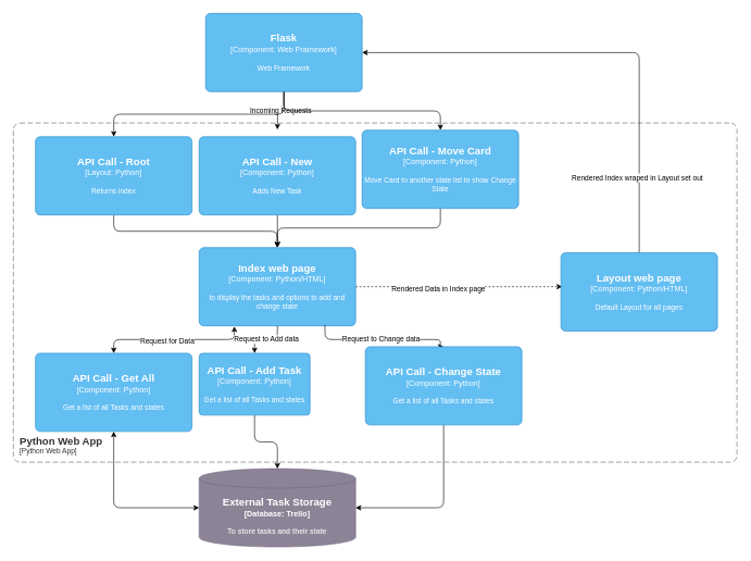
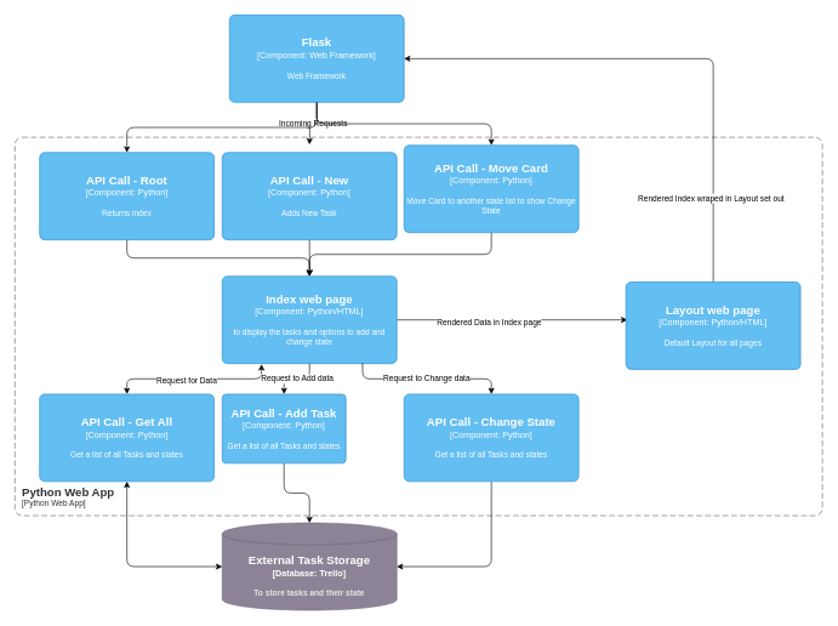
- <mxCell id="25" value="&lt;font style=&quot;font-size: 16px&quot;&gt;&lt;b&gt;API Call - Root&lt;/b&gt;&lt;/font&gt;&lt;div&gt;[Layout: Python]&lt;/div&gt;&lt;br&gt;&lt;div&gt;&lt;font style=&quot;font-size: 11px&quot;&gt;Returns index&lt;/font&gt;&lt;/div&gt;" style="rounded=1;whiteSpace=wrap;html=1;labelBackgroundColor=none;fillColor=#63BEF2;fontColor=#ffffff;align=center;arcSize=6;strokeColor=#2086C9;metaEdit=1;resizable=0;points=[[0.25,0,0],[0.5,0,0],[0.75,0,0],[1,0.25,0],[1,0.5,0],[1,0.75,0],[0.75,1,0],[0.5,1,0],[0.25,1,0],[0,0.75,0],[0,0.5,0],[0,0.25,0]];" vertex="1" parent="1"><mxGeometry x="54" y="209" width="240" height="120" as="geometry" /></mxCell>
+ <mxCell id="25" value="&lt;font style=&quot;font-size: 16px&quot;&gt;&lt;b&gt;API Call - Root&lt;/b&gt;&lt;/font&gt;&lt;div&gt;[Component: Python]&lt;/div&gt;&lt;br&gt;&lt;div&gt;&lt;font style=&quot;font-size: 11px&quot;&gt;Returns index&lt;/font&gt;&lt;/div&gt;" style="rounded=1;whiteSpace=wrap;html=1;labelBackgroundColor=none;fillColor=#63BEF2;fontColor=#ffffff;align=center;arcSize=6;strokeColor=#2086C9;metaEdit=1;resizable=0;points=[[0.25,0,0],[0.5,0,0],[0.75,0,0],[1,0.25,0],[1,0.5,0],[1,0.75,0],[0.75,1,0],[0.5,1,0],[0.25,1,0],[0,0.75,0],[0,0.5,0],[0,0.25,0]];" vertex="1" parent="1"><mxGeometry x="54" y="209" width="240" height="120" as="geometry" /></mxCell>
- <mxCell id="2" style="edgeStyle=orthogonalEdgeStyle;rounded=1;sketch=0;orthogonalLoop=1;jettySize=auto;html=1;entryX=0.008;entryY=0.433;entryDx=0;entryDy=0;entryPerimeter=0;startArrow=none;startFill=0;endArrow=classic;endFill=1;dashed=1;" edge="1" parent="1" source="4" target="16"><mxGeometry relative="1" as="geometry" /></mxCell>
+ <mxCell id="2" style="edgeStyle=orthogonalEdgeStyle;rounded=1;sketch=0;orthogonalLoop=1;jettySize=auto;html=1;entryX=0.008;entryY=0.433;entryDx=0;entryDy=0;entryPerimeter=0;startArrow=none;startFill=0;endArrow=classic;endFill=1;" edge="1" parent="1" source="4" target="16"><mxGeometry relative="1" as="geometry" /></mxCell>
- <mxCell id="19" value="&lt;font style=&quot;font-size: 16px&quot;&gt;&lt;b&gt;API Call - Change State&lt;/b&gt;&lt;/font&gt;&lt;div&gt;[Component: Python]&lt;/div&gt;&lt;br&gt;&lt;div&gt;&lt;font style=&quot;font-size: 11px&quot;&gt;Get a list of all Tasks and states&lt;/font&gt;&lt;/div&gt;" style="rounded=1;whiteSpace=wrap;html=1;labelBackgroundColor=none;fillColor=#63BEF2;fontColor=#ffffff;align=center;arcSize=6;strokeColor=#2086C9;metaEdit=1;resizable=0;points=[[0.25,0,0],[0.5,0,0],[0.75,0,0],[1,0.25,0],[1,0.5,0],[1,0.75,0],[0.75,1,0],[0.5,1,0],[0.25,1,0],[0,0.75,0],[0,0.5,0],[0,0.25,0]];" vertex="1" parent="1"><mxGeometry x="560" y="531" width="240" height="120" as="geometry" /></mxCell>
+ <mxCell id="19" value="&lt;font style=&quot;font-size: 16px&quot;&gt;&lt;b&gt;API Call - Change State&lt;/b&gt;&lt;/font&gt;&lt;div&gt;[Component: Python]&lt;/div&gt;&lt;br&gt;&lt;div&gt;&lt;font style=&quot;font-size: 11px&quot;&gt;Get a list of all Tasks and states&lt;/font&gt;&lt;/div&gt;" style="rounded=1;whiteSpace=wrap;html=1;labelBackgroundColor=none;fillColor=#63BEF2;fontColor=#ffffff;align=center;arcSize=6;strokeColor=#2086C9;metaEdit=1;resizable=0;points=[[0.25,0,0],[0.5,0,0],[0.75,0,0],[1,0.25,0],[1,0.5,0],[1,0.75,0],[0.75,1,0],[0.5,1,0],[0.25,1,0],[0,0.75,0],[0,0.5,0],[0,0.25,0]];" vertex="1" parent="1"><mxGeometry x="555" y="541" width="240" height="120" as="geometry" /></mxCell>
